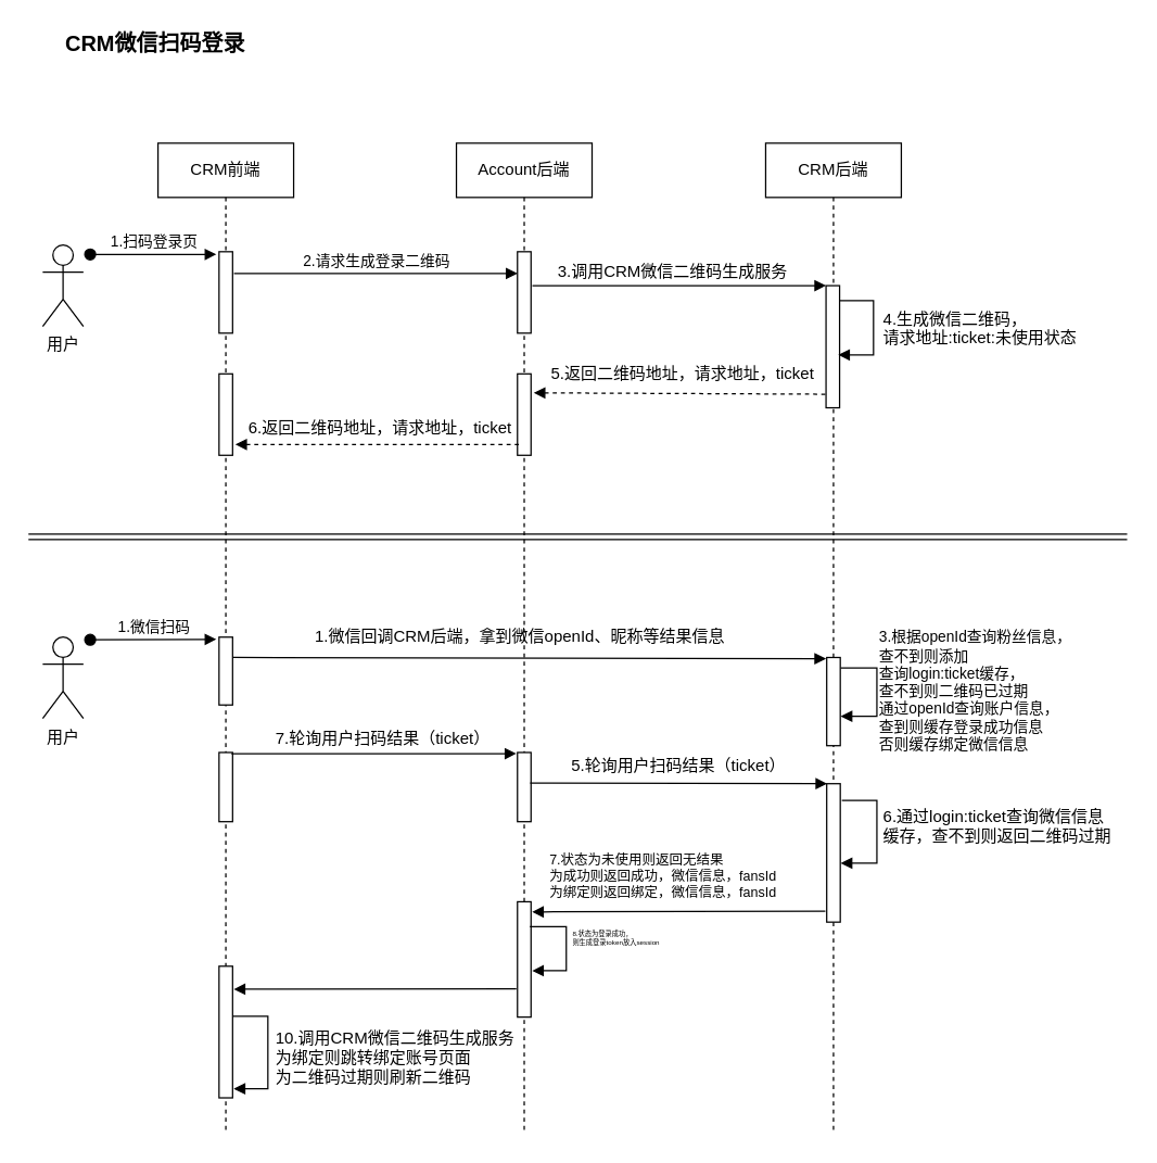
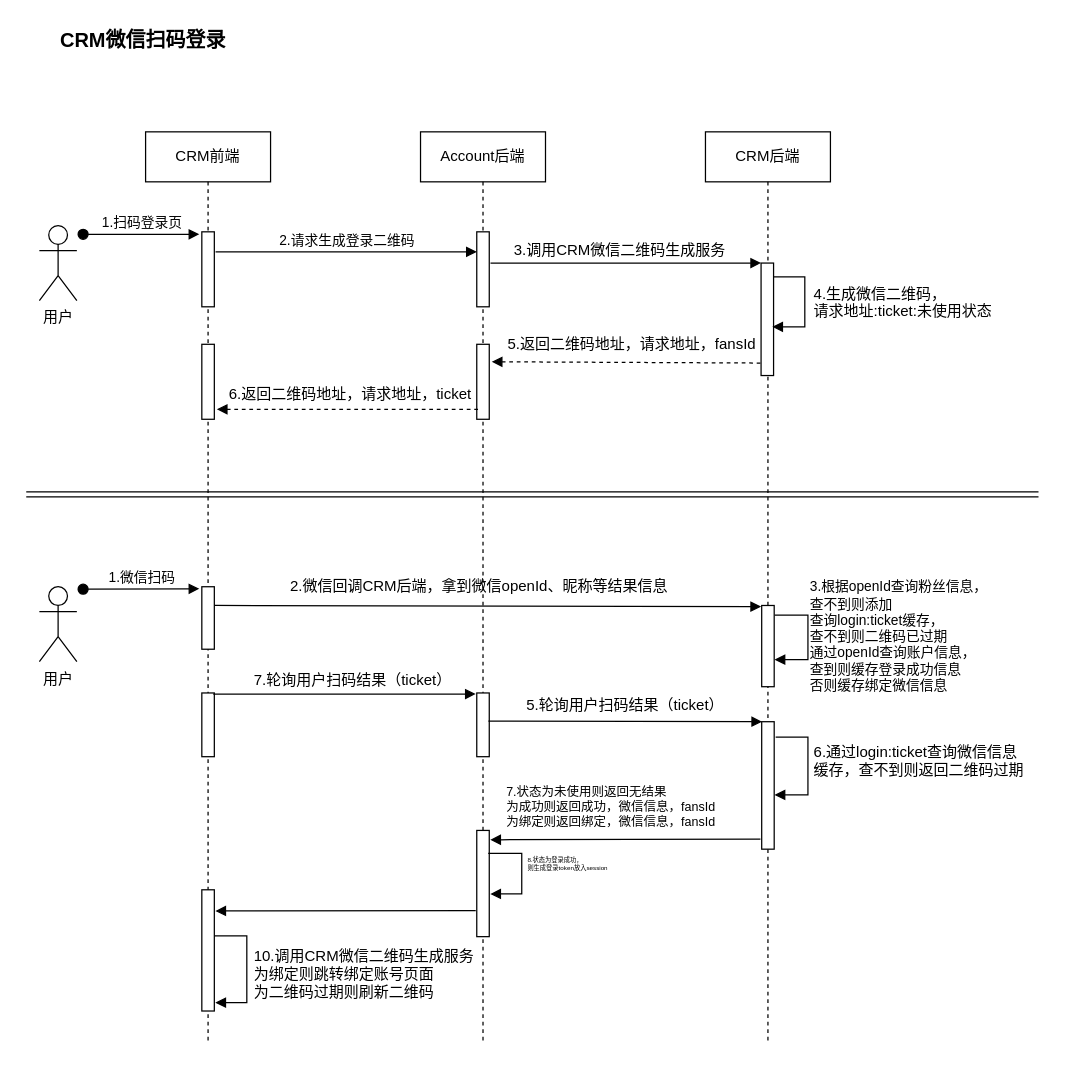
- <mxCell id="28" value="5.返回二维码地址，请求地址，ticket" style="text;html=1;resizable=0;points=[];autosize=1;align=left;verticalAlign=top;spacingTop=-4;" vertex="1" parent="1"><mxGeometry x="404" y="265" width="210" height="20" as="geometry" /></mxCell>
+ <mxCell id="28" value="5.返回二维码地址，请求地址，fansId" style="text;html=1;resizable=0;points=[];autosize=1;align=left;verticalAlign=top;spacingTop=-4;" vertex="1" parent="1"><mxGeometry x="404" y="265" width="210" height="20" as="geometry" /></mxCell>
- <mxCell id="36" value="1.微信回调CRM后端，拿到微信openId、昵称等结果信息" style="text;html=1;resizable=0;points=[];autosize=1;align=left;verticalAlign=top;spacingTop=-4;" vertex="1" parent="1"><mxGeometry x="230" y="459" width="320" height="20" as="geometry" /></mxCell>
+ <mxCell id="36" value="2.微信回调CRM后端，拿到微信openId、昵称等结果信息" style="text;html=1;resizable=0;points=[];autosize=1;align=left;verticalAlign=top;spacingTop=-4;" vertex="1" parent="1"><mxGeometry x="230" y="459" width="320" height="20" as="geometry" /></mxCell>
